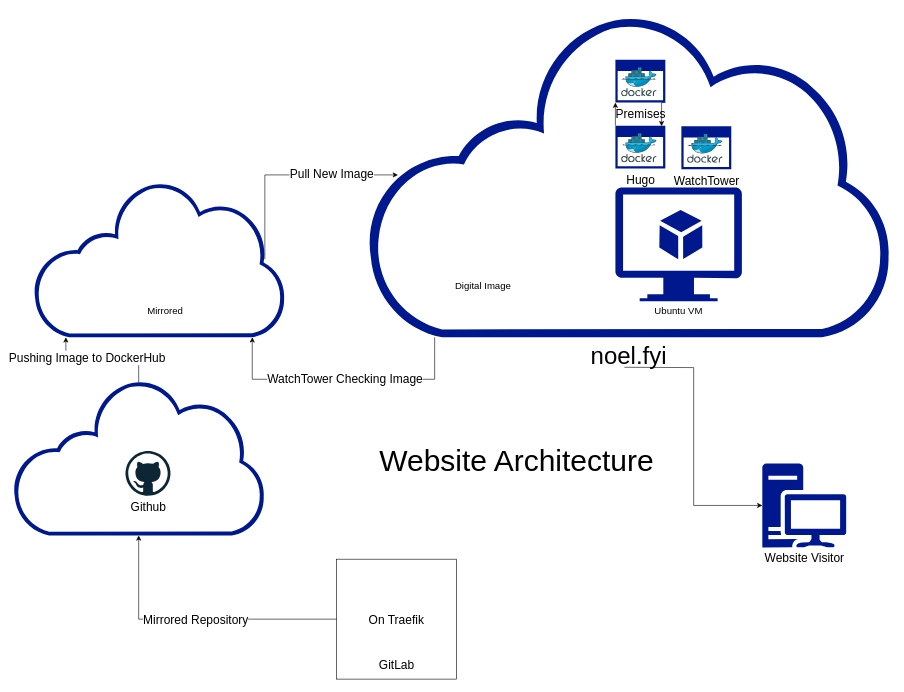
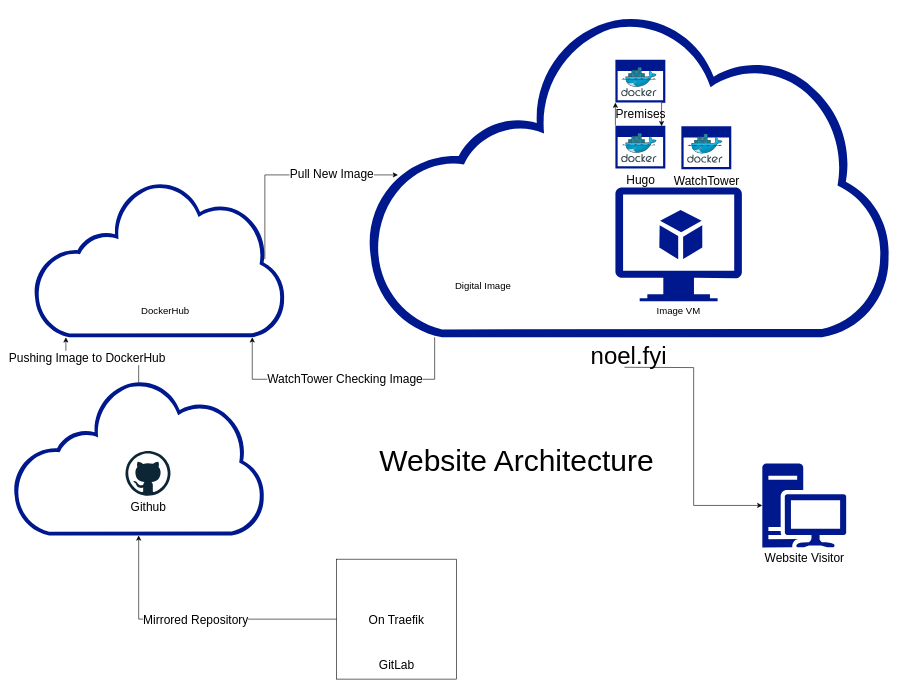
- <mxCell id="26" value="&lt;font style=&quot;font-size: 16px&quot;&gt;Mirrored&lt;/font&gt;" style="shape=image;html=1;verticalAlign=top;verticalLabelPosition=bottom;labelBackgroundColor=#ffffff;imageAspect=0;aspect=fixed;image=https://cdn4.iconfinder.com/data/icons/logos-and-brands/512/97_Docker_logo_logos-128.png" vertex="1" parent="1"><mxGeometry x="210" y="373.2" width="128" height="128" as="geometry" /></mxCell>
+ <mxCell id="26" value="&lt;font style=&quot;font-size: 16px&quot;&gt;DockerHub&lt;/font&gt;" style="shape=image;html=1;verticalAlign=top;verticalLabelPosition=bottom;labelBackgroundColor=#ffffff;imageAspect=0;aspect=fixed;image=https://cdn4.iconfinder.com/data/icons/logos-and-brands/512/97_Docker_logo_logos-128.png" vertex="1" parent="1"><mxGeometry x="210" y="373.2" width="128" height="128" as="geometry" /></mxCell>
- <mxCell id="11" value="&lt;font style=&quot;font-size: 16px&quot;&gt;Ubuntu VM&lt;/font&gt;" style="aspect=fixed;pointerEvents=1;shadow=0;dashed=0;html=1;strokeColor=none;labelPosition=center;verticalLabelPosition=bottom;verticalAlign=top;align=center;fillColor=#00188D;shape=mxgraph.azure.virtual_machine_feature" vertex="1" parent="1"><mxGeometry x="1025" y="312.2" width="210.9" height="189.8" as="geometry" /></mxCell>
+ <mxCell id="11" value="&lt;font style=&quot;font-size: 16px&quot;&gt;Image VM&lt;/font&gt;" style="aspect=fixed;pointerEvents=1;shadow=0;dashed=0;html=1;strokeColor=none;labelPosition=center;verticalLabelPosition=bottom;verticalAlign=top;align=center;fillColor=#00188D;shape=mxgraph.azure.virtual_machine_feature" vertex="1" parent="1"><mxGeometry x="1025" y="312.2" width="210.9" height="189.8" as="geometry" /></mxCell>
